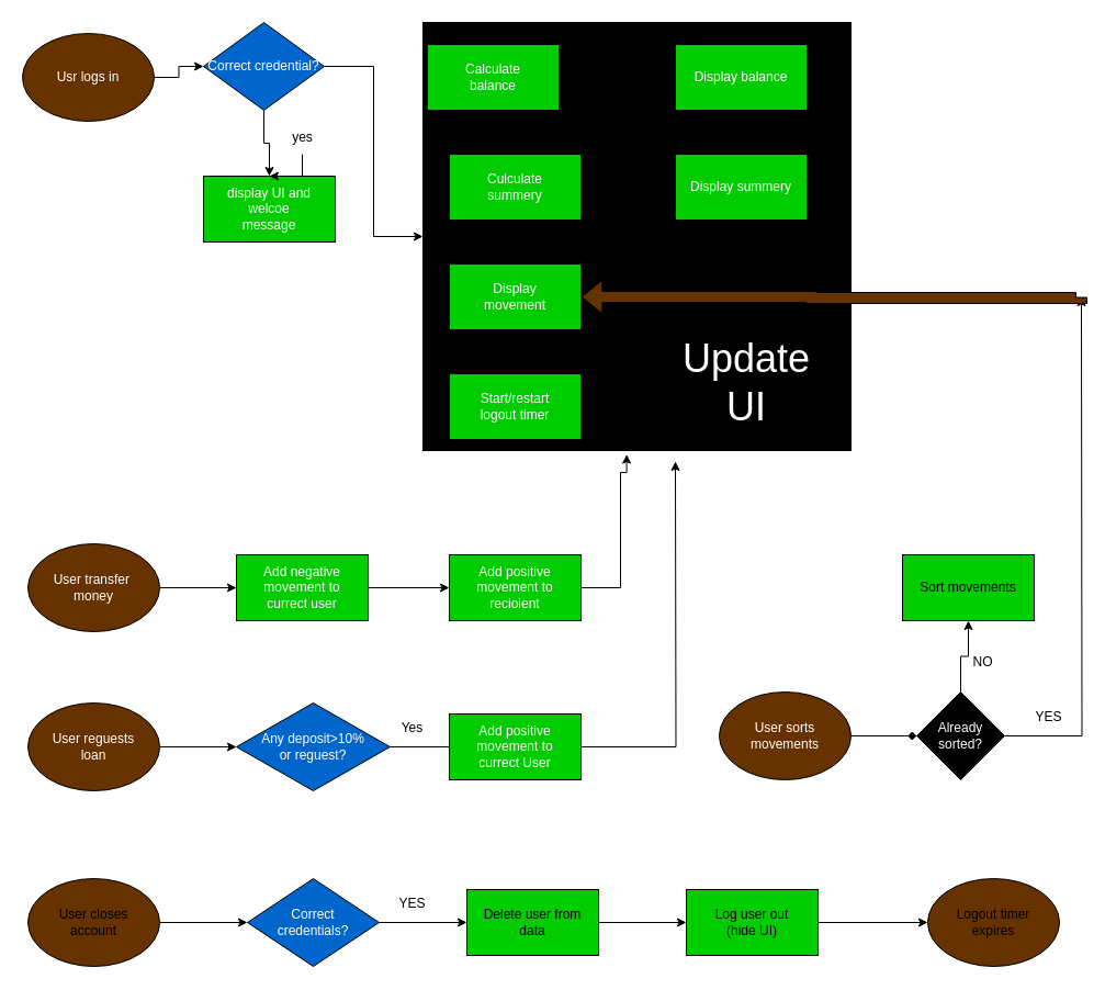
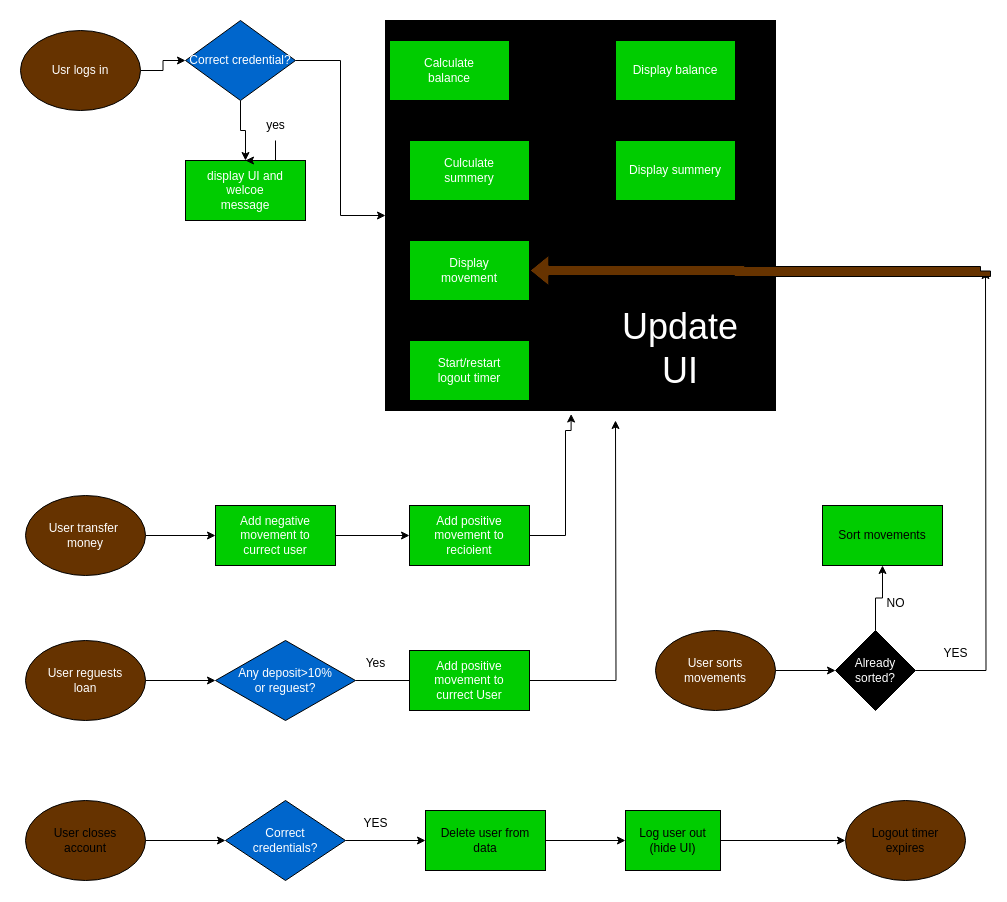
- <mxCell id="33" value="" style="edgeStyle=orthogonalEdgeStyle;rounded=0;orthogonalLoop=1;jettySize=auto;html=1;endArrow=diamond;" edge="1" parent="1" source="34" target="37"><mxGeometry relative="1" as="geometry" /></mxCell>
+ <mxCell id="33" value="" style="edgeStyle=orthogonalEdgeStyle;rounded=0;orthogonalLoop=1;jettySize=auto;html=1;" edge="1" parent="1" source="34" target="37"><mxGeometry relative="1" as="geometry" /></mxCell>
- <mxCell id="51" value="Log user out&lt;div&gt;(hide UI)&lt;/div&gt;" style="whiteSpace=wrap;html=1;fillColor=#00CC00;" vertex="1" parent="1"><mxGeometry x="625" y="810" width="120" height="60" as="geometry" /></mxCell>
+ <mxCell id="51" value="Log user out&lt;div&gt;(hide UI)&lt;/div&gt;" style="whiteSpace=wrap;html=1;fillColor=#00CC00;" vertex="1" parent="1"><mxGeometry x="625" y="810" width="95" height="60" as="geometry" /></mxCell>
